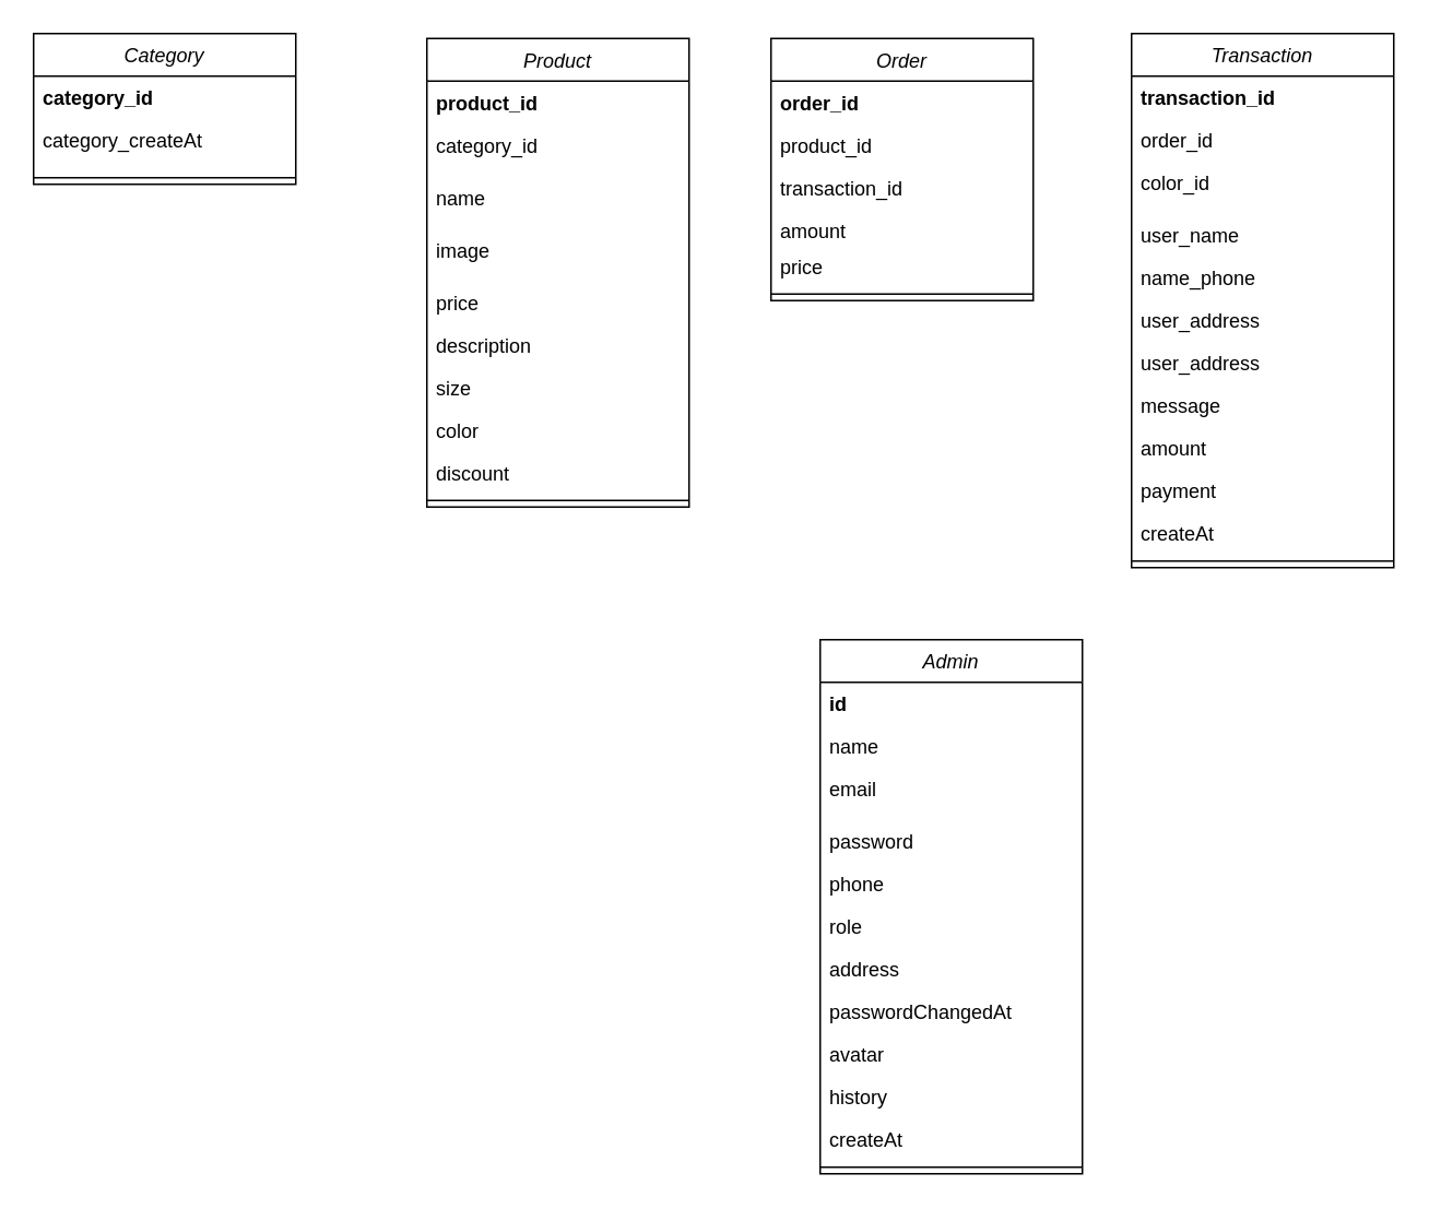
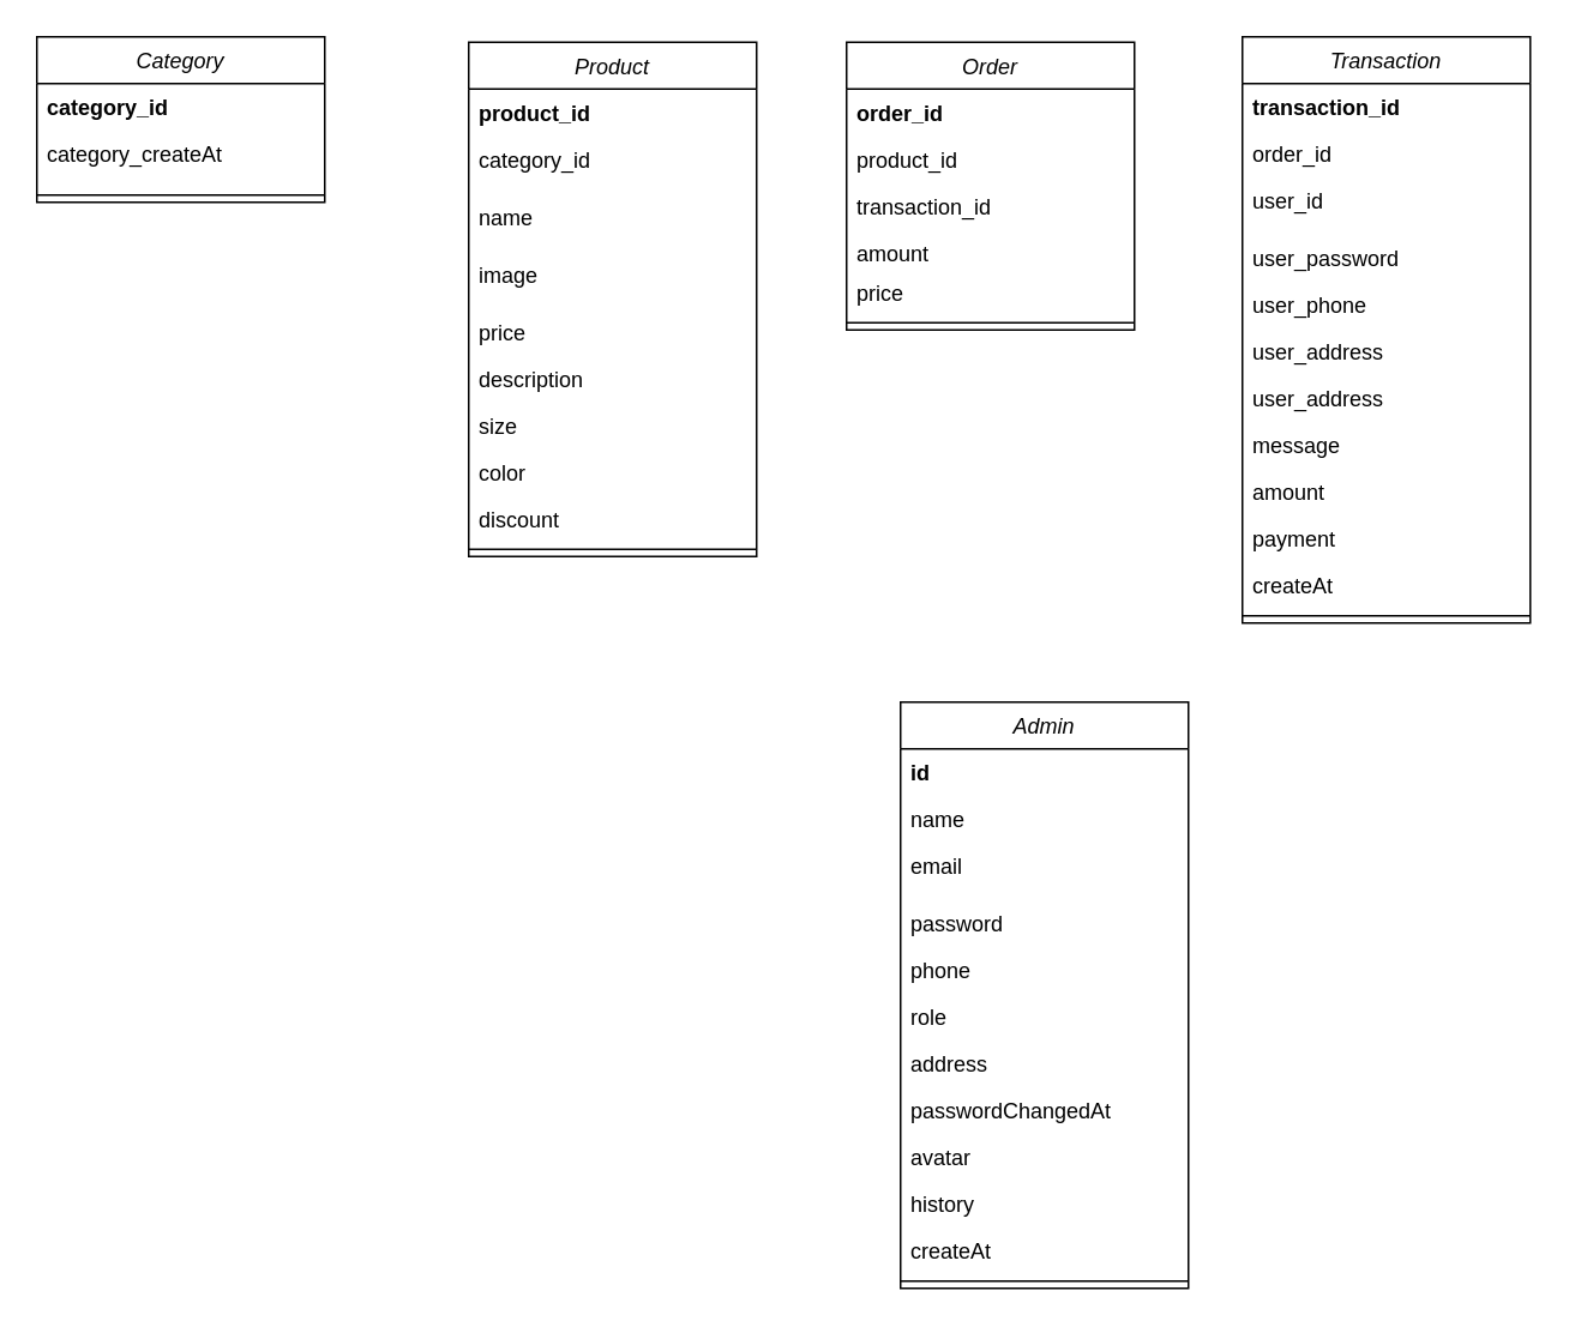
- <mxCell id="23" value="color_id" style="text;align=left;verticalAlign=top;spacingLeft=4;spacingRight=4;overflow=hidden;rotatable=0;points=[[0,0.5],[1,0.5]];portConstraint=eastwest;rounded=0;shadow=0;html=0;" parent="20" vertex="1"><mxGeometry y="78" width="160" height="32" as="geometry" /></mxCell>
+ <mxCell id="23" value="user_id" style="text;align=left;verticalAlign=top;spacingLeft=4;spacingRight=4;overflow=hidden;rotatable=0;points=[[0,0.5],[1,0.5]];portConstraint=eastwest;rounded=0;shadow=0;html=0;" parent="20" vertex="1"><mxGeometry y="78" width="160" height="32" as="geometry" /></mxCell>
- <mxCell id="24" value="user_name" style="text;align=left;verticalAlign=top;spacingLeft=4;spacingRight=4;overflow=hidden;rotatable=0;points=[[0,0.5],[1,0.5]];portConstraint=eastwest;rounded=0;shadow=0;html=0;" parent="20" vertex="1"><mxGeometry y="110" width="160" height="26" as="geometry" /></mxCell>
+ <mxCell id="24" value="user_password" style="text;align=left;verticalAlign=top;spacingLeft=4;spacingRight=4;overflow=hidden;rotatable=0;points=[[0,0.5],[1,0.5]];portConstraint=eastwest;rounded=0;shadow=0;html=0;" parent="20" vertex="1"><mxGeometry y="110" width="160" height="26" as="geometry" /></mxCell>
- <mxCell id="25" value="name_phone" style="text;align=left;verticalAlign=top;spacingLeft=4;spacingRight=4;overflow=hidden;rotatable=0;points=[[0,0.5],[1,0.5]];portConstraint=eastwest;rounded=0;shadow=0;html=0;" parent="20" vertex="1"><mxGeometry y="136" width="160" height="26" as="geometry" /></mxCell>
+ <mxCell id="25" value="user_phone" style="text;align=left;verticalAlign=top;spacingLeft=4;spacingRight=4;overflow=hidden;rotatable=0;points=[[0,0.5],[1,0.5]];portConstraint=eastwest;rounded=0;shadow=0;html=0;" parent="20" vertex="1"><mxGeometry y="136" width="160" height="26" as="geometry" /></mxCell>
